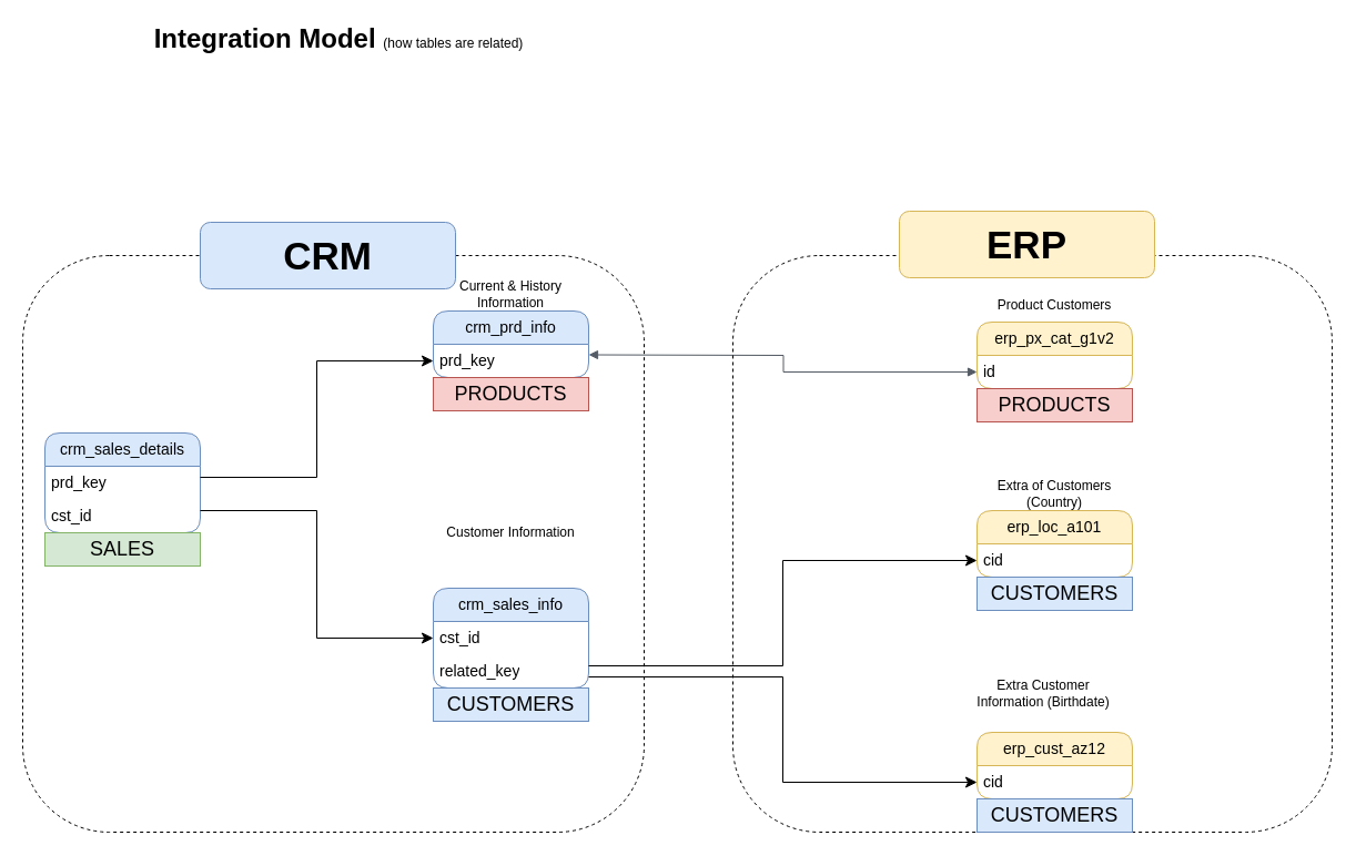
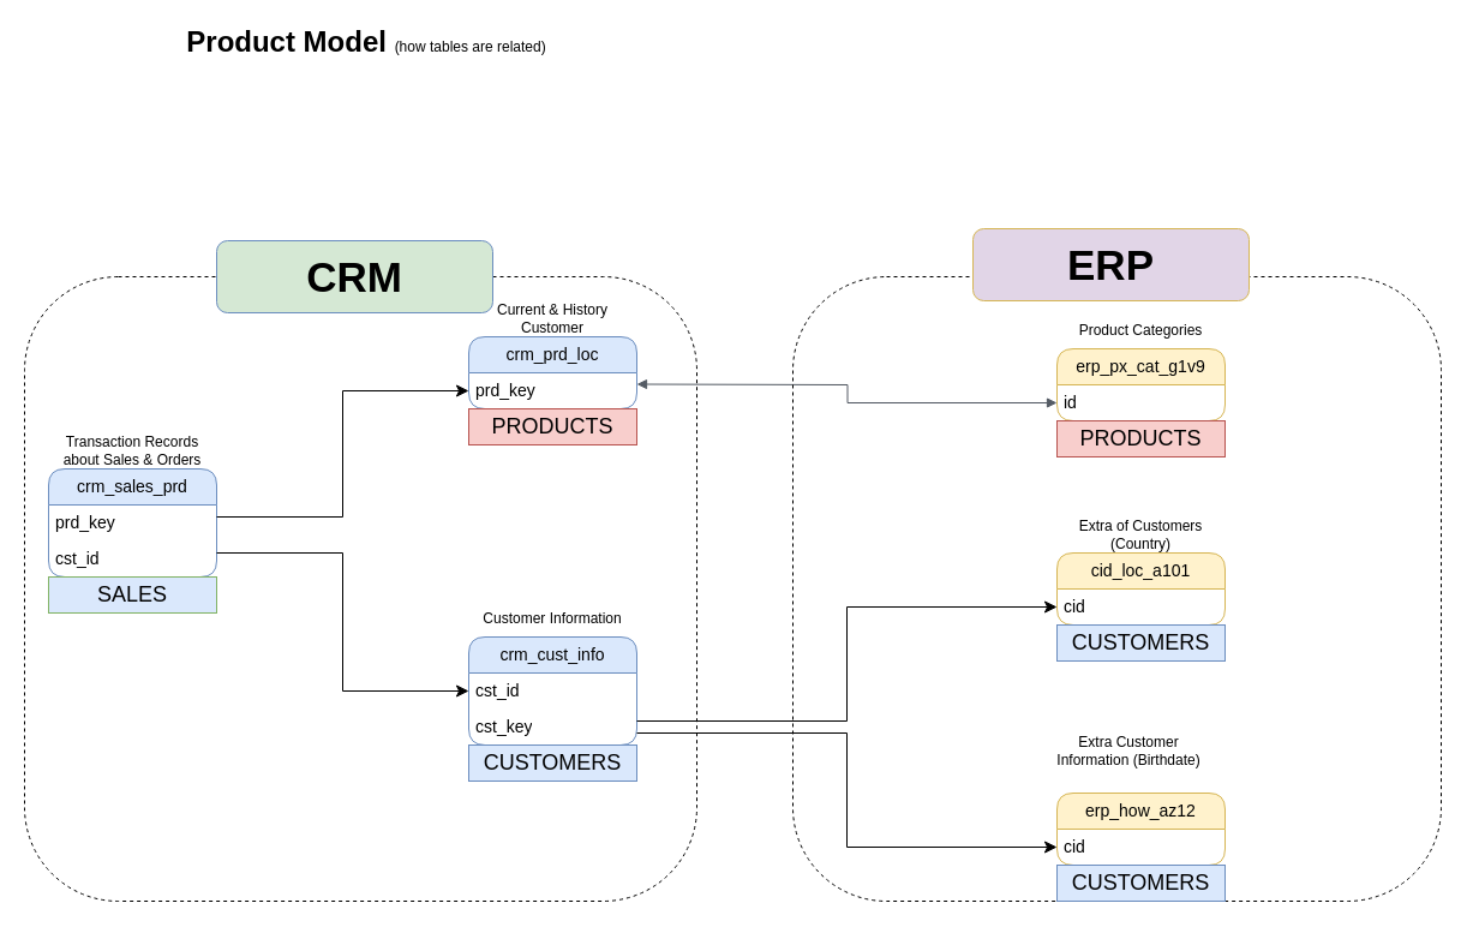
- <mxCell id="2" value="&lt;font style=&quot;&quot;&gt;&lt;b style=&quot;font-size: 24px;&quot;&gt;Integration Model &lt;/b&gt;&lt;font&gt;(how tables are related)&lt;/font&gt;&lt;/font&gt;" style="text;html=1;align=center;verticalAlign=middle;whiteSpace=wrap;rounded=0;" parent="1" vertex="1"><mxGeometry x="80" y="20" width="450" height="30" as="geometry" /></mxCell>
+ <mxCell id="2" value="&lt;font style=&quot;&quot;&gt;&lt;b style=&quot;font-size: 24px;&quot;&gt;Product Model &lt;/b&gt;&lt;font&gt;(how tables are related)&lt;/font&gt;&lt;/font&gt;" style="text;html=1;align=center;verticalAlign=middle;whiteSpace=wrap;rounded=0;" parent="1" vertex="1"><mxGeometry x="80" y="20" width="450" height="30" as="geometry" /></mxCell>
- <mxCell id="31" value="&lt;b&gt;&lt;font style=&quot;font-size: 35px;&quot;&gt;ERP&lt;/font&gt;&lt;/b&gt;" style="rounded=1;whiteSpace=wrap;html=1;fillColor=#fff2cc;strokeColor=#d6b656;" parent="1" vertex="1"><mxGeometry x="810" y="190" width="230" height="60" as="geometry" /></mxCell>
+ <mxCell id="31" value="&lt;b&gt;&lt;font style=&quot;font-size: 35px;&quot;&gt;ERP&lt;/font&gt;&lt;/b&gt;" style="rounded=1;whiteSpace=wrap;html=1;fillColor=#e1d5e7;strokeColor=#d6b656;" parent="1" vertex="1"><mxGeometry x="810" y="190" width="230" height="60" as="geometry" /></mxCell>
- <mxCell id="29" value="&lt;b&gt;&lt;font style=&quot;font-size: 35px;&quot;&gt;CRM&lt;/font&gt;&lt;/b&gt;" style="rounded=1;whiteSpace=wrap;html=1;fillColor=#dae8fc;strokeColor=#6c8ebf;" parent="1" vertex="1"><mxGeometry x="180" y="200" width="230" height="60" as="geometry" /></mxCell>
+ <mxCell id="29" value="&lt;b&gt;&lt;font style=&quot;font-size: 35px;&quot;&gt;CRM&lt;/font&gt;&lt;/b&gt;" style="rounded=1;whiteSpace=wrap;html=1;fillColor=#d5e8d4;strokeColor=#6c8ebf;" parent="1" vertex="1"><mxGeometry x="180" y="200" width="230" height="60" as="geometry" /></mxCell>
- <mxCell id="9" value="Current &amp;amp; History Information" style="text;html=1;align=center;verticalAlign=middle;whiteSpace=wrap;rounded=0;" parent="1" vertex="1"><mxGeometry x="390" y="250" width="140" height="30" as="geometry" /></mxCell>
+ <mxCell id="9" value="Current &amp;amp; History Customer" style="text;html=1;align=center;verticalAlign=middle;whiteSpace=wrap;rounded=0;" parent="1" vertex="1"><mxGeometry x="390" y="250" width="140" height="30" as="geometry" /></mxCell>
- <mxCell id="26" value="Product Customers" style="text;html=1;align=center;verticalAlign=middle;whiteSpace=wrap;rounded=0;" parent="1" vertex="1"><mxGeometry x="880" y="260" width="140" height="30" as="geometry" /></mxCell>
+ <mxCell id="26" value="Product Categories" style="text;html=1;align=center;verticalAlign=middle;whiteSpace=wrap;rounded=0;" parent="1" vertex="1"><mxGeometry x="880" y="260" width="140" height="30" as="geometry" /></mxCell>
- <mxCell id="7" value="crm_prd_info" style="swimlane;fontStyle=0;childLayout=stackLayout;horizontal=1;startSize=30;horizontalStack=0;resizeParent=1;resizeParentMax=0;resizeLast=0;collapsible=1;marginBottom=0;whiteSpace=wrap;html=1;fillColor=#dae8fc;strokeColor=#6c8ebf;fontSize=14;rounded=1;" parent="1" vertex="1"><mxGeometry x="390" y="280" width="140" height="60" as="geometry" /></mxCell>
+ <mxCell id="7" value="crm_prd_loc" style="swimlane;fontStyle=0;childLayout=stackLayout;horizontal=1;startSize=30;horizontalStack=0;resizeParent=1;resizeParentMax=0;resizeLast=0;collapsible=1;marginBottom=0;whiteSpace=wrap;html=1;fillColor=#dae8fc;strokeColor=#6c8ebf;fontSize=14;rounded=1;" parent="1" vertex="1"><mxGeometry x="390" y="280" width="140" height="60" as="geometry" /></mxCell>
- <mxCell id="24" value="erp_px_cat_g1v2" style="swimlane;fontStyle=0;childLayout=stackLayout;horizontal=1;startSize=30;horizontalStack=0;resizeParent=1;resizeParentMax=0;resizeLast=0;collapsible=1;marginBottom=0;whiteSpace=wrap;html=1;fillColor=#fff2cc;strokeColor=#d6b656;fontSize=14;rounded=1;" parent="1" vertex="1"><mxGeometry x="880" y="290" width="140" height="60" as="geometry" /></mxCell>
+ <mxCell id="24" value="erp_px_cat_g1v9" style="swimlane;fontStyle=0;childLayout=stackLayout;horizontal=1;startSize=30;horizontalStack=0;resizeParent=1;resizeParentMax=0;resizeLast=0;collapsible=1;marginBottom=0;whiteSpace=wrap;html=1;fillColor=#fff2cc;strokeColor=#d6b656;fontSize=14;rounded=1;" parent="1" vertex="1"><mxGeometry x="880" y="290" width="140" height="60" as="geometry" /></mxCell>
+ <mxCell id="13" value="Transaction Records about Sales &amp;amp; Orders" style="text;html=1;align=center;verticalAlign=middle;whiteSpace=wrap;rounded=0;" parent="1" vertex="1"><mxGeometry x="40" y="360" width="140" height="30" as="geometry" /></mxCell>
- <mxCell id="10" value="crm_sales_details" style="swimlane;fontStyle=0;childLayout=stackLayout;horizontal=1;startSize=30;horizontalStack=0;resizeParent=1;resizeParentMax=0;resizeLast=0;collapsible=1;marginBottom=0;whiteSpace=wrap;html=1;fillColor=#dae8fc;strokeColor=#6c8ebf;fontSize=14;rounded=1;" parent="1" vertex="1"><mxGeometry x="40" y="390" width="140" height="90" as="geometry" /></mxCell>
+ <mxCell id="10" value="crm_sales_prd" style="swimlane;fontStyle=0;childLayout=stackLayout;horizontal=1;startSize=30;horizontalStack=0;resizeParent=1;resizeParentMax=0;resizeLast=0;collapsible=1;marginBottom=0;whiteSpace=wrap;html=1;fillColor=#dae8fc;strokeColor=#6c8ebf;fontSize=14;rounded=1;" parent="1" vertex="1"><mxGeometry x="40" y="390" width="140" height="90" as="geometry" /></mxCell>
- <mxCell id="20" value="erp_loc_a101" style="swimlane;fontStyle=0;childLayout=stackLayout;horizontal=1;startSize=30;horizontalStack=0;resizeParent=1;resizeParentMax=0;resizeLast=0;collapsible=1;marginBottom=0;whiteSpace=wrap;html=1;fillColor=#fff2cc;strokeColor=#d6b656;fontSize=14;rounded=1;" parent="1" vertex="1"><mxGeometry x="880" y="460" width="140" height="60" as="geometry" /></mxCell>
+ <mxCell id="20" value="cid_loc_a101" style="swimlane;fontStyle=0;childLayout=stackLayout;horizontal=1;startSize=30;horizontalStack=0;resizeParent=1;resizeParentMax=0;resizeLast=0;collapsible=1;marginBottom=0;whiteSpace=wrap;html=1;fillColor=#fff2cc;strokeColor=#d6b656;fontSize=14;rounded=1;" parent="1" vertex="1"><mxGeometry x="880" y="460" width="140" height="60" as="geometry" /></mxCell>
- <mxCell id="6" value="Customer Information" style="text;html=1;align=center;verticalAlign=middle;whiteSpace=wrap;rounded=0;" parent="1" vertex="1"><mxGeometry x="390" y="465" width="140" height="30" as="geometry" /></mxCell>
+ <mxCell id="6" value="Customer Information" style="text;html=1;align=center;verticalAlign=middle;whiteSpace=wrap;rounded=0;" parent="1" vertex="1"><mxGeometry x="390" y="500" width="140" height="30" as="geometry" /></mxCell>
- <mxCell id="37" value="&lt;font style=&quot;font-size: 18px;&quot;&gt;SALES&lt;/font&gt;" style="rounded=0;whiteSpace=wrap;html=1;fillColor=#d5e8d4;strokeColor=#82b366;" vertex="1" parent="1"><mxGeometry x="40" y="480" width="140" height="30" as="geometry" /></mxCell>
+ <mxCell id="37" value="&lt;font style=&quot;font-size: 18px;&quot;&gt;SALES&lt;/font&gt;" style="rounded=0;whiteSpace=wrap;html=1;fillColor=#dae8fc;strokeColor=#82b366;" vertex="1" parent="1"><mxGeometry x="40" y="480" width="140" height="30" as="geometry" /></mxCell>
- <mxCell id="3" value="crm_sales_info" style="swimlane;fontStyle=0;childLayout=stackLayout;horizontal=1;startSize=30;horizontalStack=0;resizeParent=1;resizeParentMax=0;resizeLast=0;collapsible=1;marginBottom=0;whiteSpace=wrap;html=1;fillColor=#dae8fc;strokeColor=#6c8ebf;fontSize=14;rounded=1;" parent="1" vertex="1"><mxGeometry x="390" y="530" width="140" height="90" as="geometry" /></mxCell>
+ <mxCell id="3" value="crm_cust_info" style="swimlane;fontStyle=0;childLayout=stackLayout;horizontal=1;startSize=30;horizontalStack=0;resizeParent=1;resizeParentMax=0;resizeLast=0;collapsible=1;marginBottom=0;whiteSpace=wrap;html=1;fillColor=#dae8fc;strokeColor=#6c8ebf;fontSize=14;rounded=1;" parent="1" vertex="1"><mxGeometry x="390" y="530" width="140" height="90" as="geometry" /></mxCell>
- <mxCell id="5" value="related_key" style="text;strokeColor=none;fillColor=none;align=left;verticalAlign=middle;spacingLeft=4;spacingRight=4;overflow=hidden;points=[[0,0.5],[1,0.5]];portConstraint=eastwest;rotatable=0;whiteSpace=wrap;html=1;fontSize=14;rounded=1;" parent="3" vertex="1"><mxGeometry y="60" width="140" height="30" as="geometry" /></mxCell>
+ <mxCell id="5" value="cst_key" style="text;strokeColor=none;fillColor=none;align=left;verticalAlign=middle;spacingLeft=4;spacingRight=4;overflow=hidden;points=[[0,0.5],[1,0.5]];portConstraint=eastwest;rotatable=0;whiteSpace=wrap;html=1;fontSize=14;rounded=1;" parent="3" vertex="1"><mxGeometry y="60" width="140" height="30" as="geometry" /></mxCell>
- <mxCell id="16" value="erp_cust_az12" style="swimlane;fontStyle=0;childLayout=stackLayout;horizontal=1;startSize=30;horizontalStack=0;resizeParent=1;resizeParentMax=0;resizeLast=0;collapsible=1;marginBottom=0;whiteSpace=wrap;html=1;fillColor=#fff2cc;strokeColor=#d6b656;fontSize=14;rounded=1;" parent="1" vertex="1"><mxGeometry x="880" y="660" width="140" height="60" as="geometry" /></mxCell>
+ <mxCell id="16" value="erp_how_az12" style="swimlane;fontStyle=0;childLayout=stackLayout;horizontal=1;startSize=30;horizontalStack=0;resizeParent=1;resizeParentMax=0;resizeLast=0;collapsible=1;marginBottom=0;whiteSpace=wrap;html=1;fillColor=#fff2cc;strokeColor=#d6b656;fontSize=14;rounded=1;" parent="1" vertex="1"><mxGeometry x="880" y="660" width="140" height="60" as="geometry" /></mxCell>
